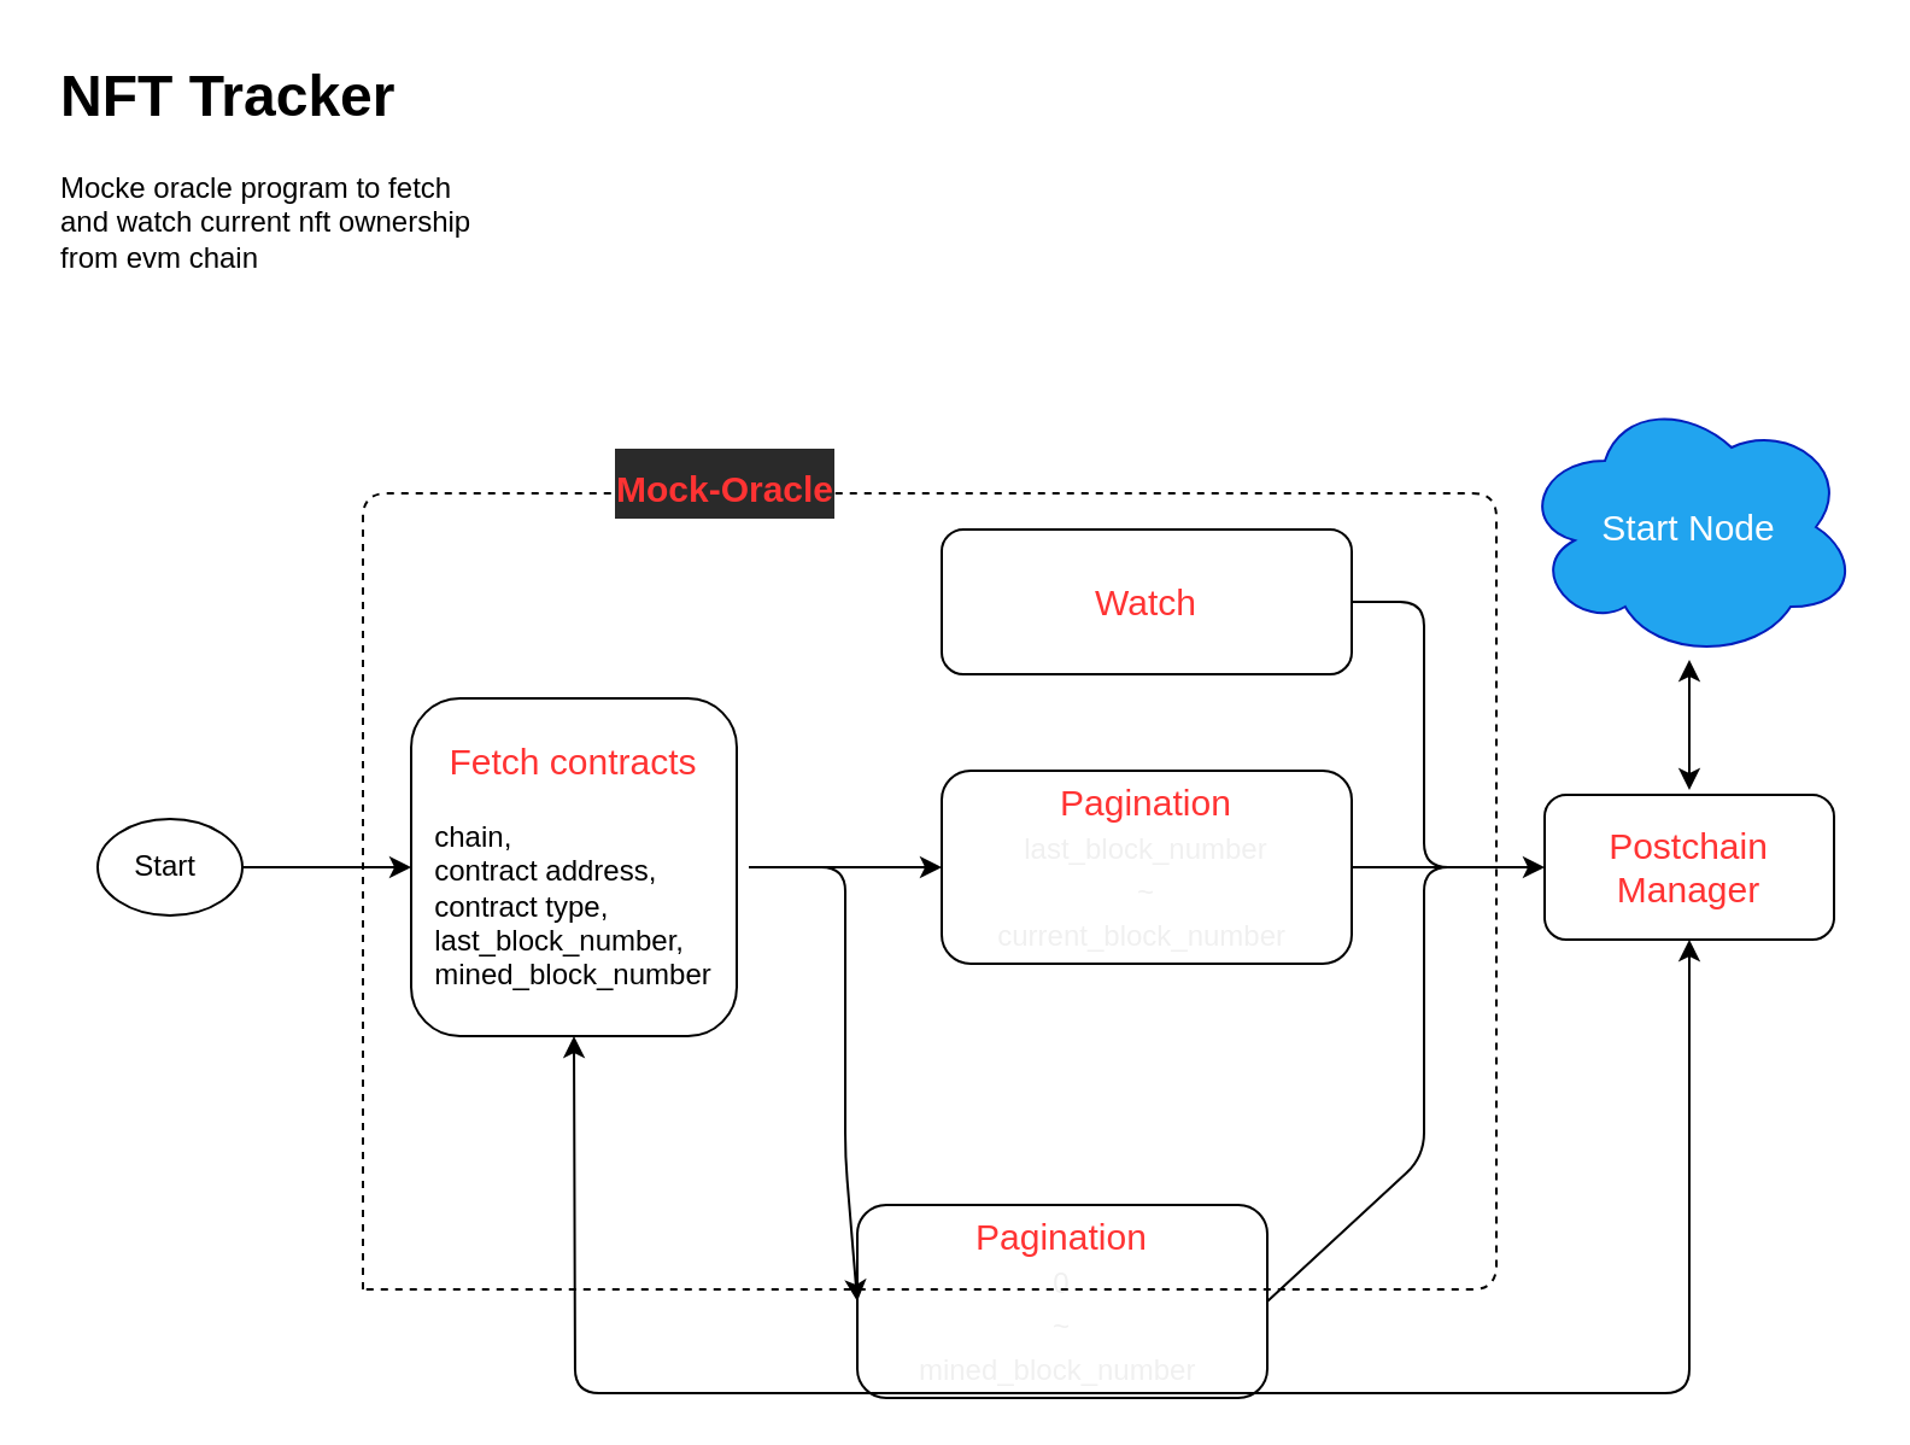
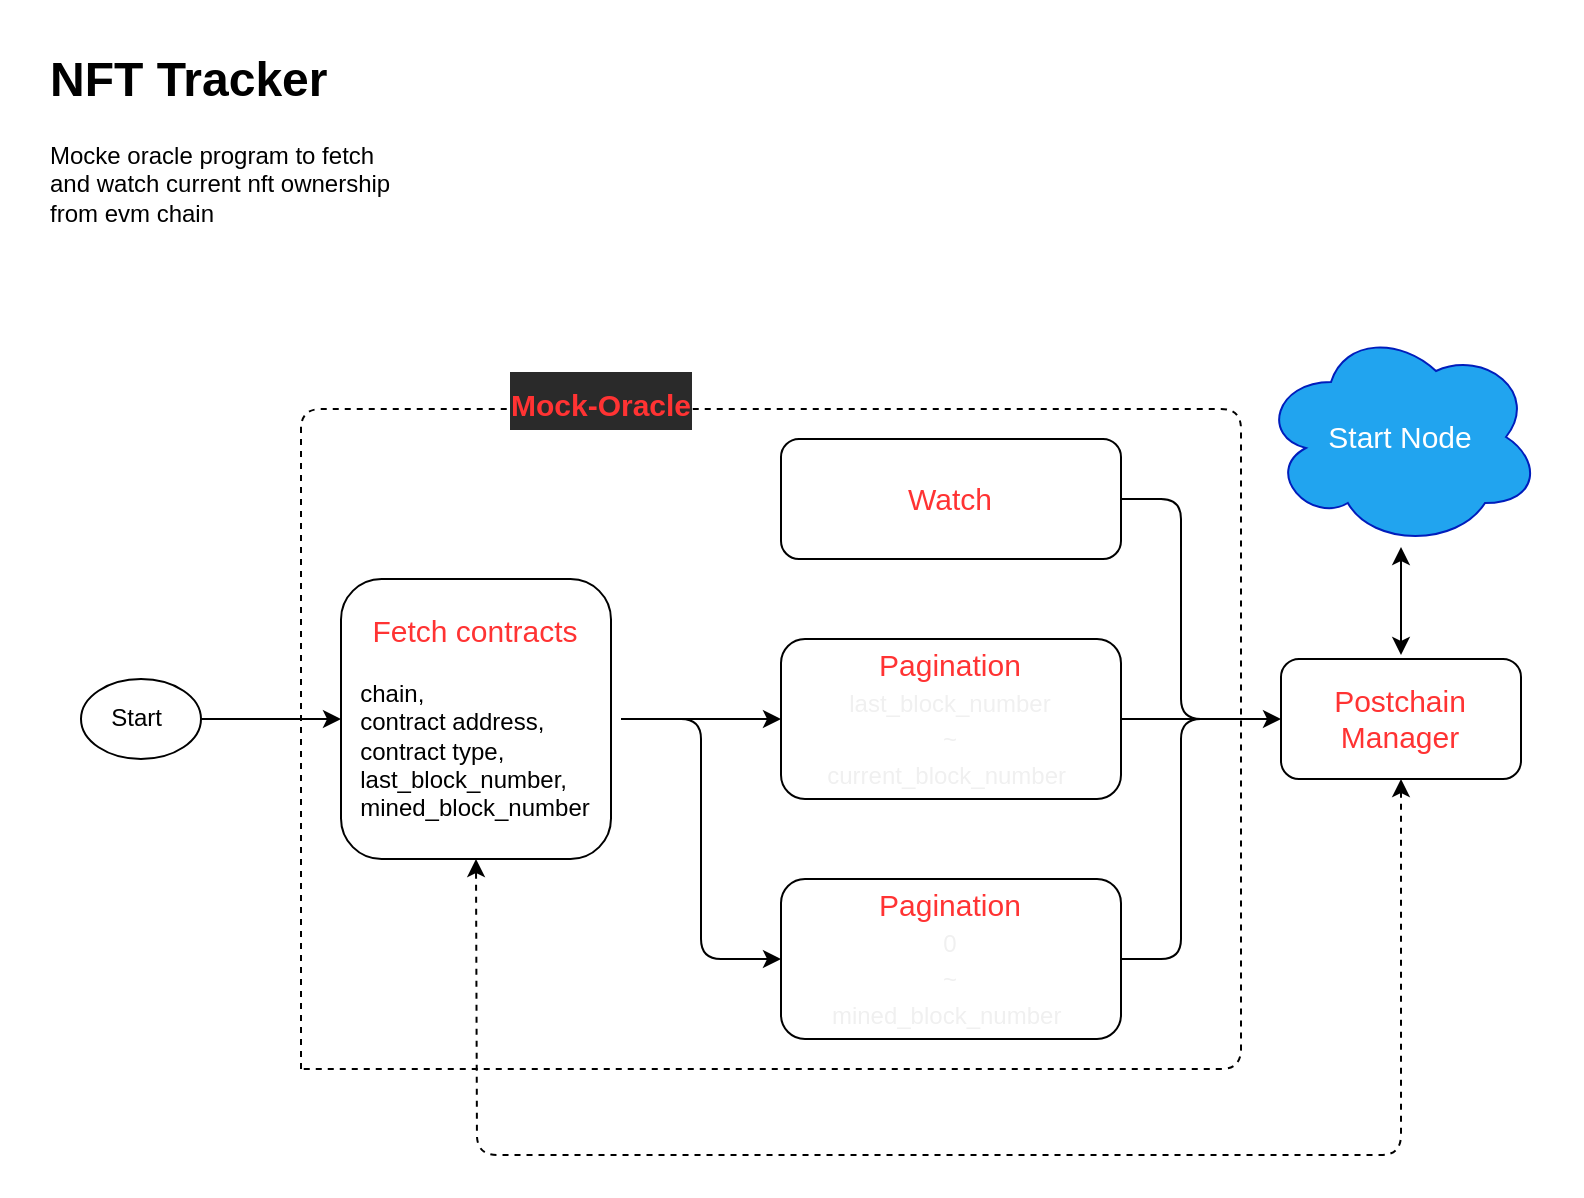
- <mxCell id="7" value="Pagination&lt;br&gt;&lt;span style=&quot;color: rgb(240 , 240 , 240) ; font-size: 12px ; text-align: left&quot;&gt;0&lt;br&gt;~&lt;br&gt;mined_block_number&amp;nbsp;&lt;/span&gt;" style="rounded=1;whiteSpace=wrap;html=1;fontSize=15;fontColor=#FF3333;" parent="1" vertex="1"><mxGeometry x="355" y="499" width="170" height="80" as="geometry" /></mxCell>
+ <mxCell id="7" value="Pagination&lt;br&gt;&lt;span style=&quot;color: rgb(240 , 240 , 240) ; font-size: 12px ; text-align: left&quot;&gt;0&lt;br&gt;~&lt;br&gt;mined_block_number&amp;nbsp;&lt;/span&gt;" style="rounded=1;whiteSpace=wrap;html=1;fontSize=15;fontColor=#FF3333;" parent="1" vertex="1"><mxGeometry x="390" y="439" width="170" height="80" as="geometry" /></mxCell>
- <mxCell id="16" value="" style="endArrow=classic;startArrow=classic;html=1;fontSize=15;fontColor=#FF3333;entryX=0.5;entryY=1;entryDx=0;entryDy=0;exitX=0.5;exitY=1;exitDx=0;exitDy=0;" parent="1" source="11" target="4" edge="1"><mxGeometry width="50" height="50" relative="1" as="geometry"><mxPoint x="220" y="517" as="sourcePoint" /><mxPoint x="270" y="467" as="targetPoint" /><Array as="points"><mxPoint x="700" y="577" /><mxPoint x="238" y="577" /></Array></mxGeometry></mxCell>
+ <mxCell id="16" value="" style="endArrow=classic;startArrow=classic;html=1;fontSize=15;fontColor=#FF3333;entryX=0.5;entryY=1;entryDx=0;entryDy=0;exitX=0.5;exitY=1;exitDx=0;exitDy=0;dashed=1;" parent="1" source="11" target="4" edge="1"><mxGeometry width="50" height="50" relative="1" as="geometry"><mxPoint x="220" y="517" as="sourcePoint" /><mxPoint x="270" y="467" as="targetPoint" /><Array as="points"><mxPoint x="700" y="577" /><mxPoint x="238" y="577" /></Array></mxGeometry></mxCell>
